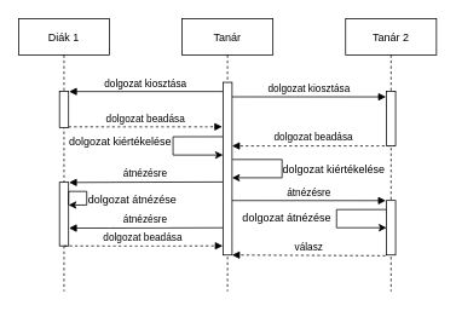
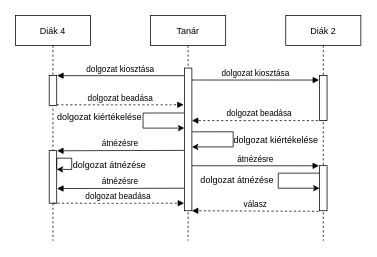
- <mxCell id="8" value="Diák 1" style="shape=umlLifeline;perimeter=lifelinePerimeter;container=1;collapsible=0;recursiveResize=0;rounded=0;shadow=0;strokeWidth=1;" parent="1" vertex="1"><mxGeometry x="20" y="20" width="100" height="300" as="geometry" /></mxCell>
+ <mxCell id="8" value="Diák 4" style="shape=umlLifeline;perimeter=lifelinePerimeter;container=1;collapsible=0;recursiveResize=0;rounded=0;shadow=0;strokeWidth=1;" parent="1" vertex="1"><mxGeometry x="20" y="20" width="100" height="300" as="geometry" /></mxCell>
- <mxCell id="14" value="Tanár 2" style="shape=umlLifeline;perimeter=lifelinePerimeter;container=1;collapsible=0;recursiveResize=0;rounded=0;shadow=0;strokeWidth=1;" vertex="1" parent="1"><mxGeometry x="380" y="20" width="100" height="300" as="geometry" /></mxCell>
+ <mxCell id="14" value="Diák 2" style="shape=umlLifeline;perimeter=lifelinePerimeter;container=1;collapsible=0;recursiveResize=0;rounded=0;shadow=0;strokeWidth=1;" vertex="1" parent="1"><mxGeometry x="380" y="20" width="100" height="300" as="geometry" /></mxCell>
